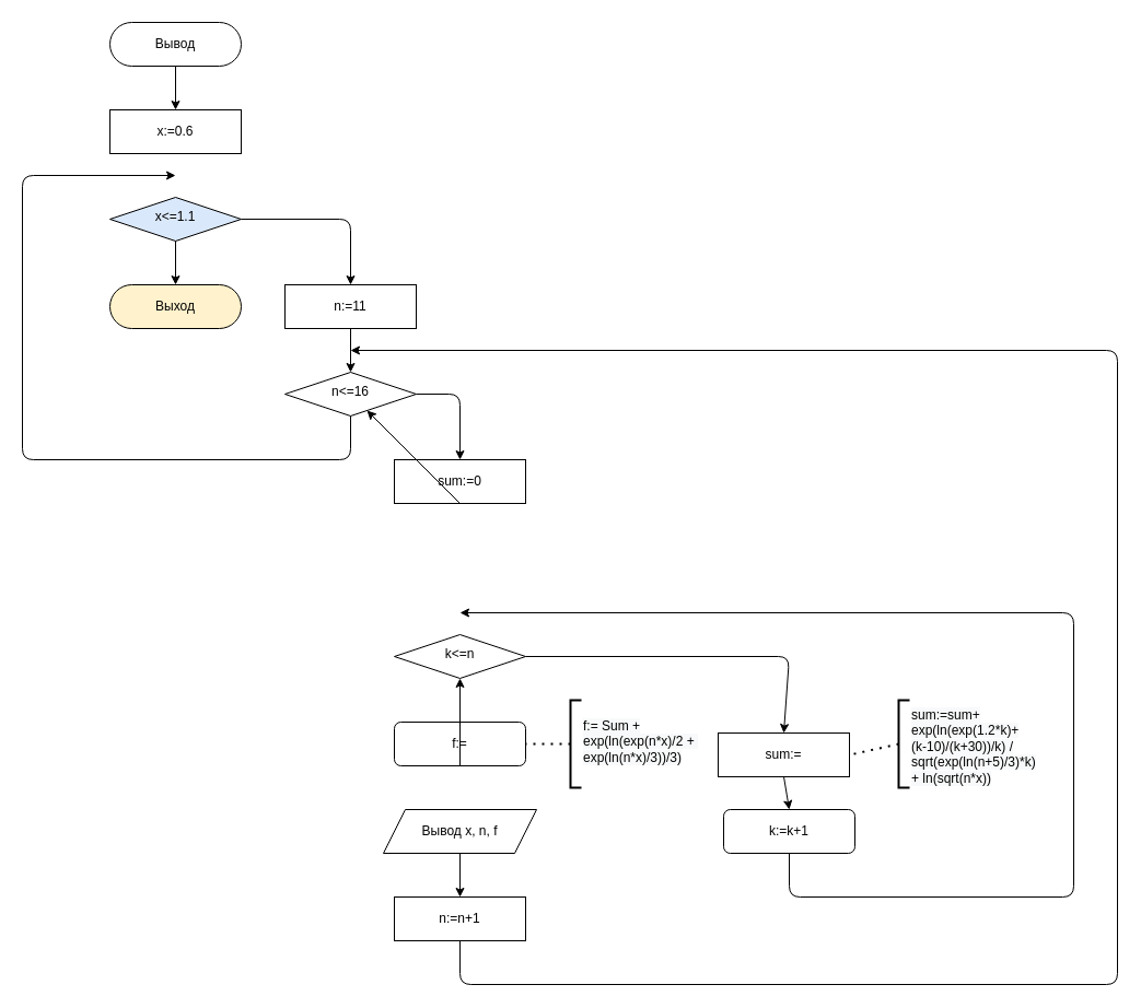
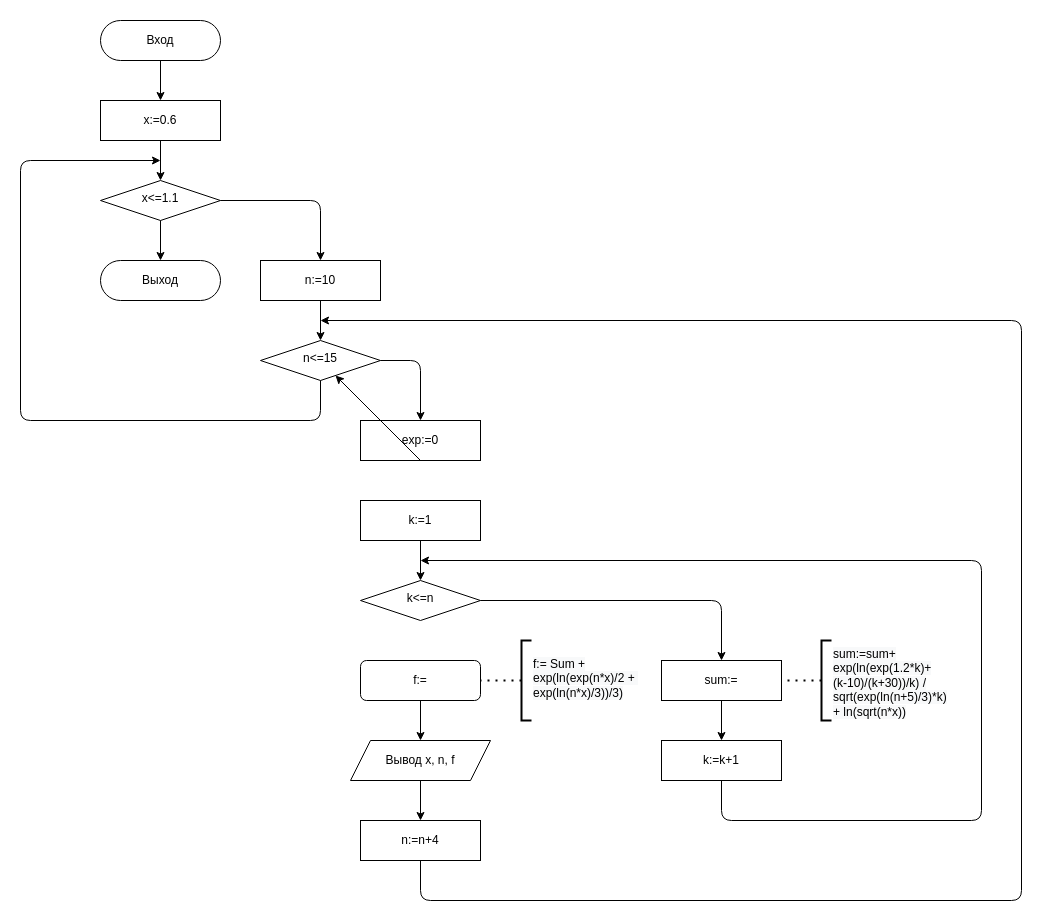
- <mxCell id="2" value="Вывод" style="rounded=1;whiteSpace=wrap;html=1;fontSize=12;glass=0;strokeWidth=1;shadow=0;arcSize=50;" parent="1" vertex="1"><mxGeometry x="100" y="20" width="120" height="40" as="geometry" /></mxCell>
+ <mxCell id="2" value="Вход" style="rounded=1;whiteSpace=wrap;html=1;fontSize=12;glass=0;strokeWidth=1;shadow=0;arcSize=50;" parent="1" vertex="1"><mxGeometry x="100" y="20" width="120" height="40" as="geometry" /></mxCell>
+ <mxCell id="6" value="" style="endArrow=classic;html=1;exitX=0.5;exitY=1;exitDx=0;exitDy=0;entryX=0.5;entryY=0;entryDx=0;entryDy=0;" parent="1" source="5" target="3" edge="1"><mxGeometry width="50" height="50" relative="1" as="geometry"><mxPoint x="290" y="130" as="sourcePoint" /><mxPoint x="340" y="80" as="targetPoint" /></mxGeometry></mxCell>
- <mxCell id="3" value="x&amp;lt;=1.1" style="rhombus;whiteSpace=wrap;html=1;shadow=0;fontFamily=Helvetica;fontSize=12;align=center;strokeWidth=1;spacing=6;spacingTop=-4;fillColor=#dae8fc;" parent="1" vertex="1"><mxGeometry x="100" y="180" width="120" height="40" as="geometry" /></mxCell>
+ <mxCell id="3" value="x&amp;lt;=1.1" style="rhombus;whiteSpace=wrap;html=1;shadow=0;fontFamily=Helvetica;fontSize=12;align=center;strokeWidth=1;spacing=6;spacingTop=-4;" parent="1" vertex="1"><mxGeometry x="100" y="180" width="120" height="40" as="geometry" /></mxCell>
- <mxCell id="8" value="Выход" style="rounded=1;whiteSpace=wrap;html=1;fontSize=12;glass=0;strokeWidth=1;shadow=0;arcSize=50;fillColor=#fff2cc;" parent="1" vertex="1"><mxGeometry x="100" y="260" width="120" height="40" as="geometry" /></mxCell>
+ <mxCell id="8" value="Выход" style="rounded=1;whiteSpace=wrap;html=1;fontSize=12;glass=0;strokeWidth=1;shadow=0;arcSize=50;" parent="1" vertex="1"><mxGeometry x="100" y="260" width="120" height="40" as="geometry" /></mxCell>
- <mxCell id="10" value="n:=11" style="rounded=0;whiteSpace=wrap;html=1;" parent="1" vertex="1"><mxGeometry x="260" y="260" width="120" height="40" as="geometry" /></mxCell>
+ <mxCell id="10" value="n:=10" style="rounded=0;whiteSpace=wrap;html=1;" parent="1" vertex="1"><mxGeometry x="260" y="260" width="120" height="40" as="geometry" /></mxCell>
- <mxCell id="11" value="n&amp;lt;=16" style="rhombus;whiteSpace=wrap;html=1;shadow=0;fontFamily=Helvetica;fontSize=12;align=center;strokeWidth=1;spacing=6;spacingTop=-4;" parent="1" vertex="1"><mxGeometry x="260" y="340" width="120" height="40" as="geometry" /></mxCell>
+ <mxCell id="11" value="n&amp;lt;=15" style="rhombus;whiteSpace=wrap;html=1;shadow=0;fontFamily=Helvetica;fontSize=12;align=center;strokeWidth=1;spacing=6;spacingTop=-4;" parent="1" vertex="1"><mxGeometry x="260" y="340" width="120" height="40" as="geometry" /></mxCell>
- <mxCell id="15" value="sum:=0" style="rounded=0;whiteSpace=wrap;html=1;" parent="1" vertex="1"><mxGeometry x="360" y="420" width="120" height="40" as="geometry" /></mxCell>
+ <mxCell id="15" value="exp:=0" style="rounded=0;whiteSpace=wrap;html=1;" parent="1" vertex="1"><mxGeometry x="360" y="420" width="120" height="40" as="geometry" /></mxCell>
+ <mxCell id="16" value="k:=1" style="rounded=0;whiteSpace=wrap;html=1;" parent="1" vertex="1"><mxGeometry x="360" y="500" width="120" height="40" as="geometry" /></mxCell>
+ <mxCell id="19" value="" style="endArrow=classic;html=1;exitX=0.5;exitY=1;exitDx=0;exitDy=0;entryX=0.5;entryY=0;entryDx=0;entryDy=0;" parent="1" source="16" target="18" edge="1"><mxGeometry width="50" height="50" relative="1" as="geometry"><mxPoint x="490" y="470" as="sourcePoint" /><mxPoint x="490" y="510" as="targetPoint" /></mxGeometry></mxCell>
- <mxCell id="27" value="" style="endArrow=classic;html=1;exitX=0.5;exitY=1;exitDx=0;exitDy=0;" parent="1" source="21" target="18" edge="1"><mxGeometry width="50" height="50" relative="1" as="geometry"><mxPoint x="650" y="710" as="sourcePoint" /><mxPoint x="460" y="720" as="targetPoint" /></mxGeometry></mxCell>
+ <mxCell id="27" value="" style="endArrow=classic;html=1;exitX=0.5;exitY=1;exitDx=0;exitDy=0;entryX=0.5;entryY=0;entryDx=0;entryDy=0;" parent="1" source="21" target="25" edge="1"><mxGeometry width="50" height="50" relative="1" as="geometry"><mxPoint x="650" y="710" as="sourcePoint" /><mxPoint x="460" y="720" as="targetPoint" /></mxGeometry></mxCell>
- <mxCell id="22" value="sum:=" style="rounded=0;whiteSpace=wrap;html=1;" parent="1" vertex="1"><mxGeometry x="656" y="670" width="120" height="40" as="geometry" /></mxCell>
+ <mxCell id="22" value="sum:=" style="rounded=0;whiteSpace=wrap;html=1;" parent="1" vertex="1"><mxGeometry x="661" y="660" width="120" height="40" as="geometry" /></mxCell>
- <mxCell id="23" value="k:=k+1" style="whiteSpace=wrap;html=1;rounded=1;" parent="1" vertex="1"><mxGeometry x="661" y="740" width="120" height="40" as="geometry" /></mxCell>
+ <mxCell id="23" value="k:=k+1" style="rounded=0;whiteSpace=wrap;html=1;" parent="1" vertex="1"><mxGeometry x="661" y="740" width="120" height="40" as="geometry" /></mxCell>
- <mxCell id="26" value="n:=n+1" style="rounded=0;whiteSpace=wrap;html=1;" parent="1" vertex="1"><mxGeometry x="360" y="820" width="120" height="40" as="geometry" /></mxCell>
+ <mxCell id="26" value="n:=n+4" style="rounded=0;whiteSpace=wrap;html=1;" parent="1" vertex="1"><mxGeometry x="360" y="820" width="120" height="40" as="geometry" /></mxCell>
